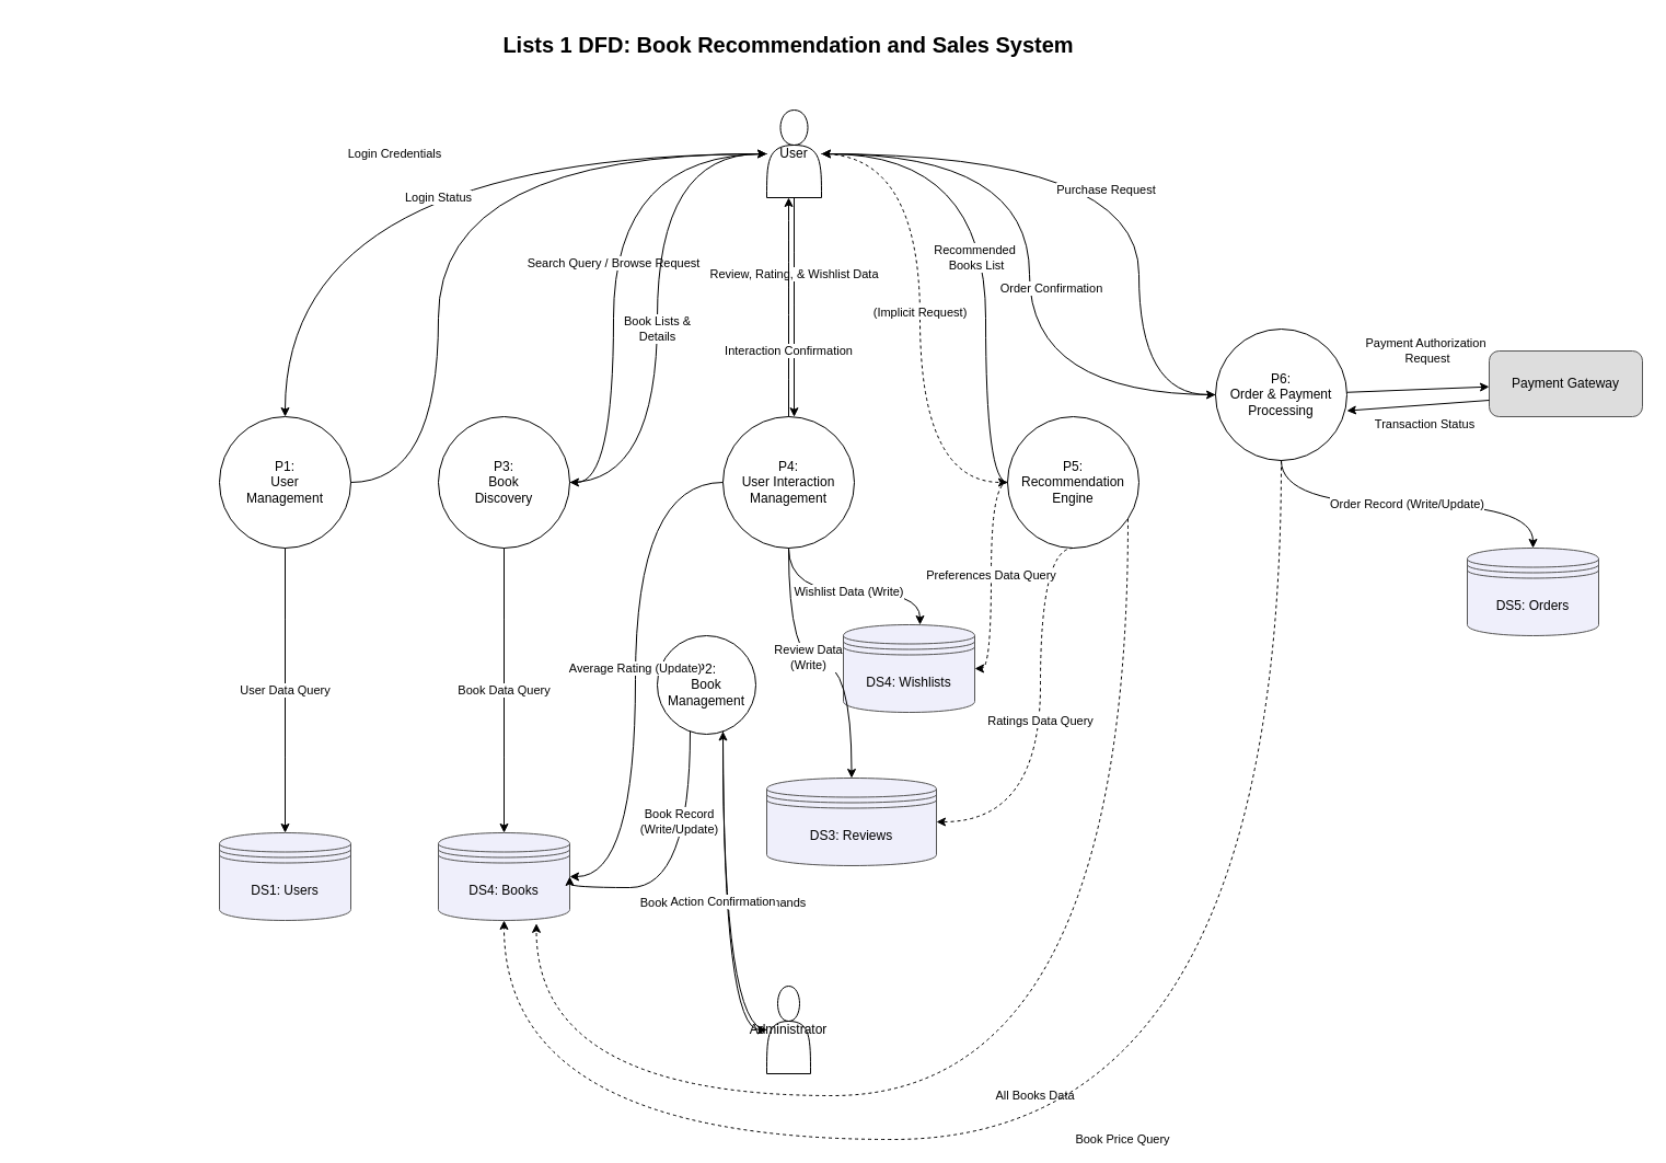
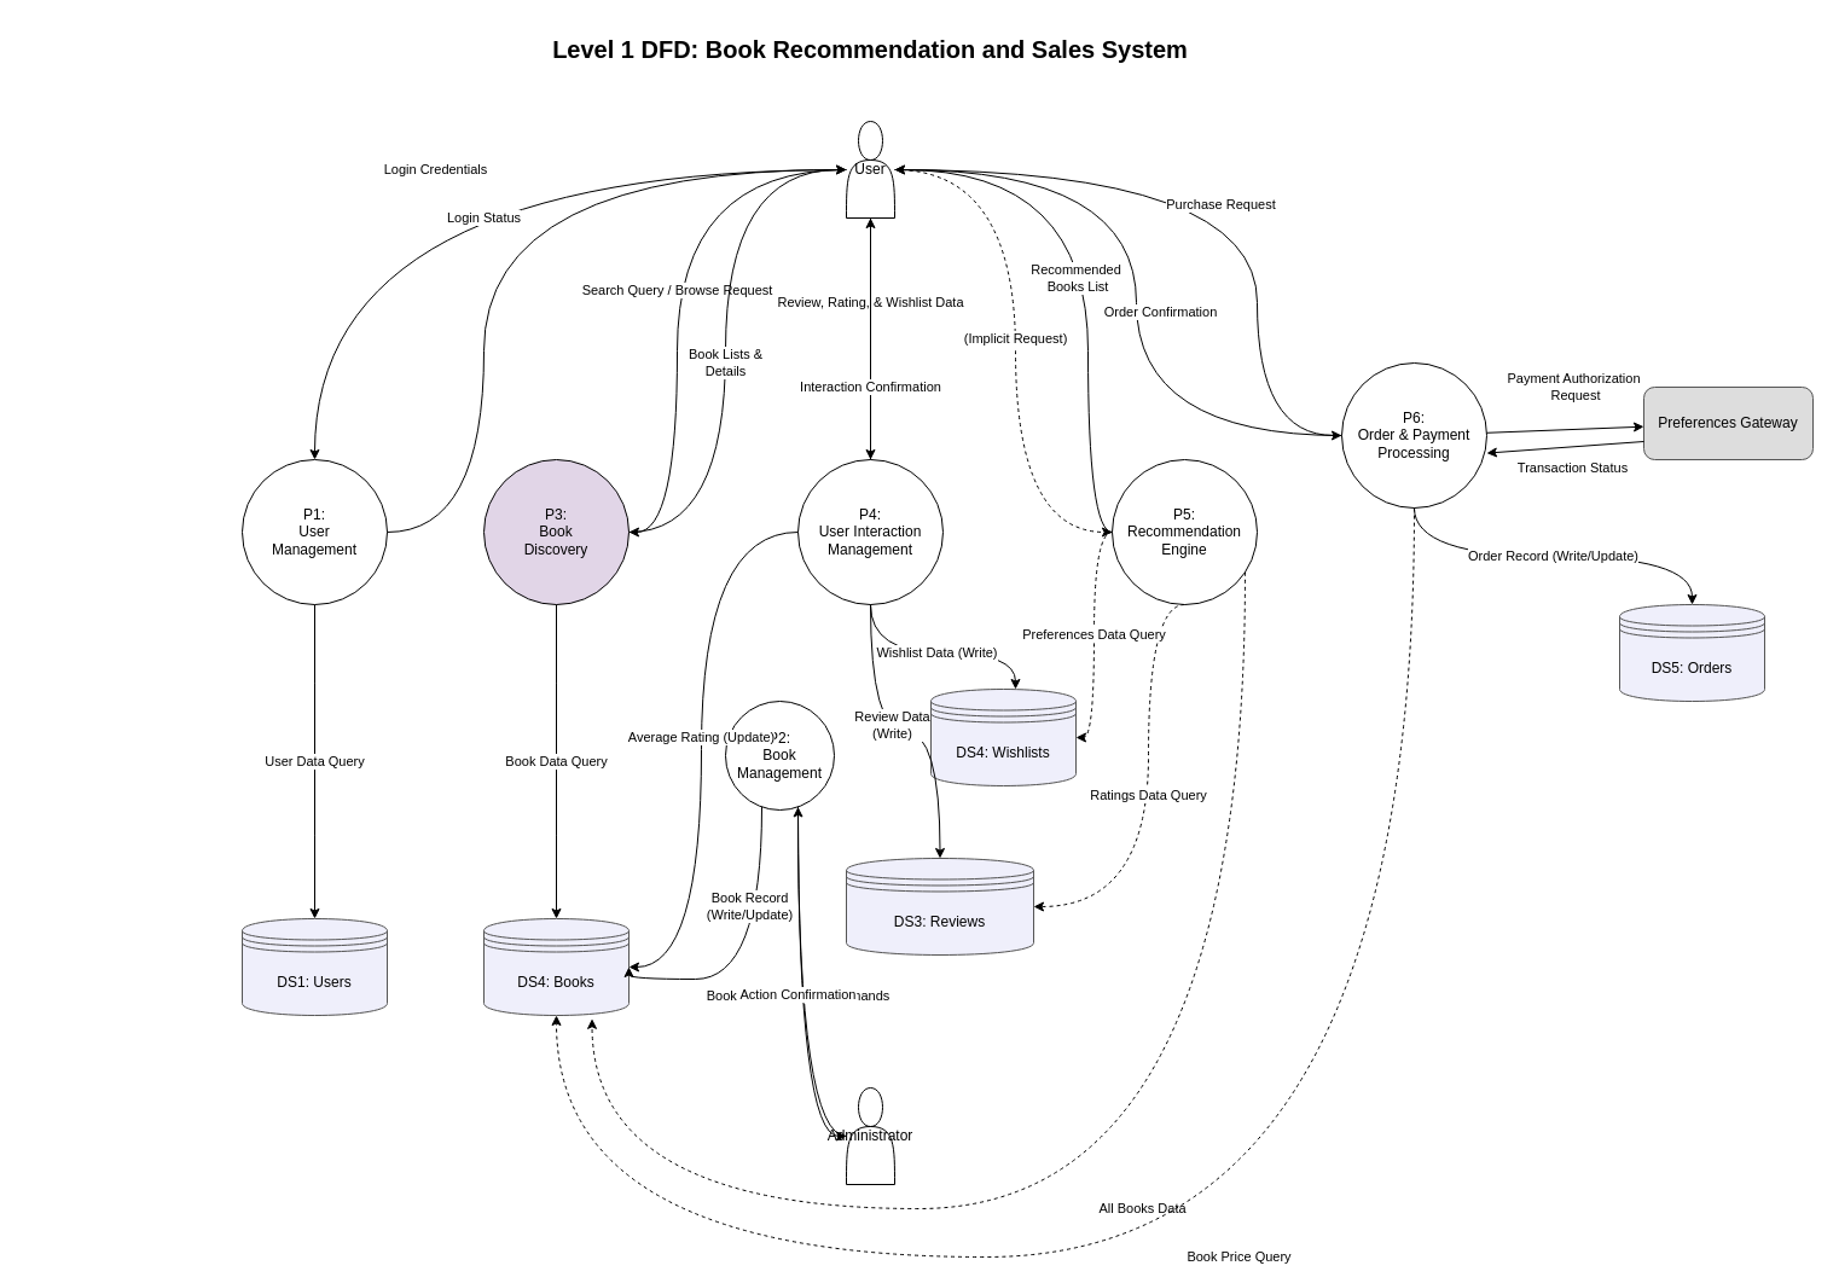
- <mxCell id="2" value="Lists 1 DFD: Book Recommendation and Sales System" style="text;html=1;strokeColor=none;fillColor=none;align=center;verticalAlign=middle;whiteSpace=wrap;rounded=0;fontSize=20;fontStyle=1;" vertex="1" parent="1"><mxGeometry x="320" y="20" width="800" height="40" as="geometry" /></mxCell>
+ <mxCell id="2" value="Level 1 DFD: Book Recommendation and Sales System" style="text;html=1;strokeColor=none;fillColor=none;align=center;verticalAlign=middle;whiteSpace=wrap;rounded=0;fontSize=20;fontStyle=1;" vertex="1" parent="1"><mxGeometry x="320" y="20" width="800" height="40" as="geometry" /></mxCell>
- <mxCell id="3" value="User" style="shape=actor;whiteSpace=wrap;html=1;" vertex="1" parent="1"><mxGeometry x="700" y="100" width="50" height="80" as="geometry" /></mxCell>
+ <mxCell id="3" value="User" style="shape=actor;whiteSpace=wrap;html=1;" vertex="1" parent="1"><mxGeometry x="700" y="100" width="40" height="80" as="geometry" /></mxCell>
- <mxCell id="5" value="Payment Gateway" style="rounded=1;whiteSpace=wrap;html=1;fillColor=#DDDDDD;strokeColor=#555555;" vertex="1" parent="1"><mxGeometry x="1360" y="320" width="140" height="60" as="geometry" /></mxCell>
+ <mxCell id="5" value="Preferences Gateway" style="rounded=1;whiteSpace=wrap;html=1;fillColor=#DDDDDD;strokeColor=#555555;" vertex="1" parent="1"><mxGeometry x="1360" y="320" width="140" height="60" as="geometry" /></mxCell>
- <mxCell id="8" value="P3:&lt;br&gt;Book&lt;br&gt;Discovery" style="ellipse;whiteSpace=wrap;html=1;aspect=fixed;" vertex="1" parent="1"><mxGeometry x="400" y="380" width="120" height="120" as="geometry" /></mxCell>
+ <mxCell id="8" value="P3:&lt;br&gt;Book&lt;br&gt;Discovery" style="ellipse;whiteSpace=wrap;html=1;aspect=fixed;fillColor=#e1d5e7;" vertex="1" parent="1"><mxGeometry x="400" y="380" width="120" height="120" as="geometry" /></mxCell>
